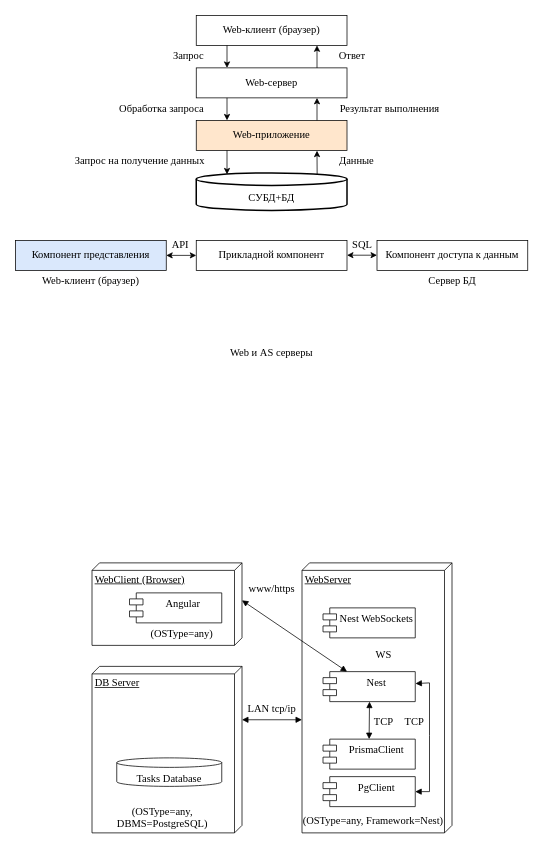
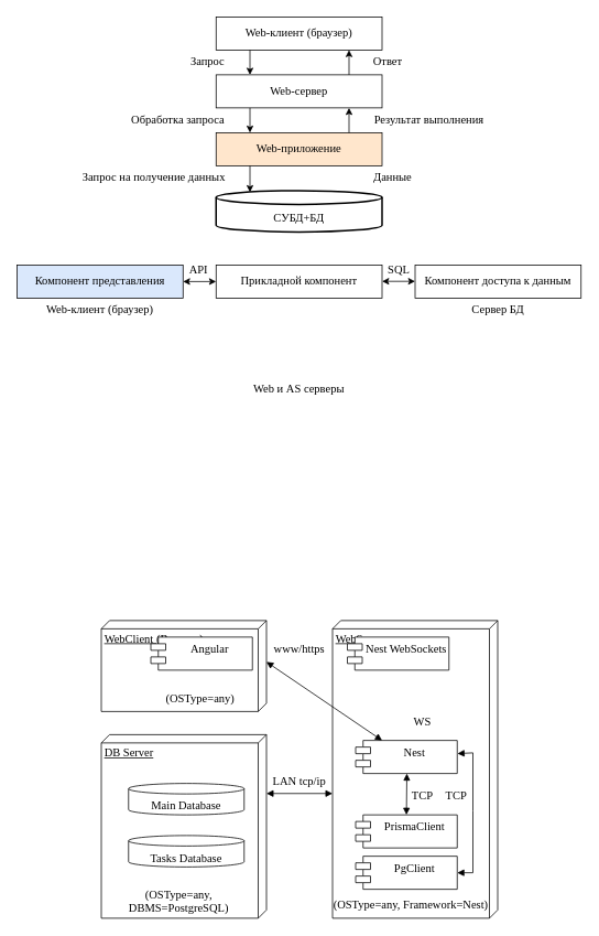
- <mxCell id="6" value="" style="endArrow=classic;html=1;rounded=0;exitX=0.802;exitY=0.031;exitDx=0;exitDy=0;exitPerimeter=0;entryX=0.801;entryY=1.01;entryDx=0;entryDy=0;entryPerimeter=0;" parent="1" source="2" target="3" edge="1"><mxGeometry width="50" height="50" relative="1" as="geometry"><mxPoint x="332" y="180" as="sourcePoint" /><mxPoint x="382" y="130" as="targetPoint" /></mxGeometry></mxCell>
- <mxCell id="29" value="Angular" style="shape=module;align=left;spacingLeft=20;align=center;verticalAlign=top;whiteSpace=wrap;html=1;jettyWidth=18;jettyHeight=8;fontFamily=Times New Roman;fontSize=14;" vertex="1" parent="1"><mxGeometry x="172" y="790" width="123" height="40" as="geometry" /></mxCell>
+ <mxCell id="29" value="Angular" style="shape=module;align=left;spacingLeft=20;align=center;verticalAlign=top;whiteSpace=wrap;html=1;jettyWidth=18;jettyHeight=8;fontFamily=Times New Roman;fontSize=14;" vertex="1" parent="1"><mxGeometry x="182" y="770" width="123" height="40" as="geometry" /></mxCell>
- <mxCell id="33" value="Nest WebSockets" style="shape=module;align=left;spacingLeft=20;align=center;verticalAlign=top;whiteSpace=wrap;html=1;jettyWidth=18;jettyHeight=8;fontFamily=Times New Roman;fontSize=14;" vertex="1" parent="1"><mxGeometry x="430" y="810" width="123" height="40" as="geometry" /></mxCell>
+ <mxCell id="33" value="Nest WebSockets" style="shape=module;align=left;spacingLeft=20;align=center;verticalAlign=top;whiteSpace=wrap;html=1;jettyWidth=18;jettyHeight=8;fontFamily=Times New Roman;fontSize=14;" vertex="1" parent="1"><mxGeometry x="420" y="770" width="123" height="40" as="geometry" /></mxCell>
+ <mxCell id="42" value="&lt;br&gt;Main Database" style="strokeWidth=1;html=1;shape=mxgraph.flowchart.database;whiteSpace=wrap;fontFamily=Times New Roman;fontSize=14;" vertex="1" parent="1"><mxGeometry x="155" y="947" width="140" height="38" as="geometry" /></mxCell>
